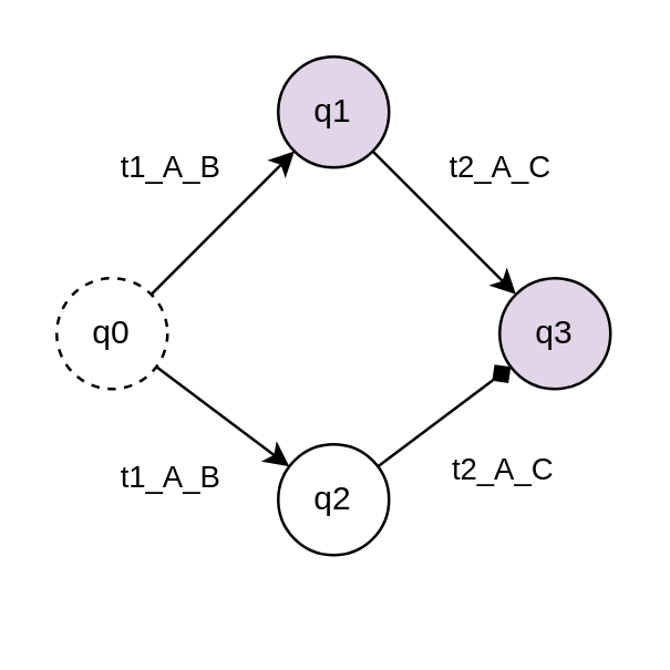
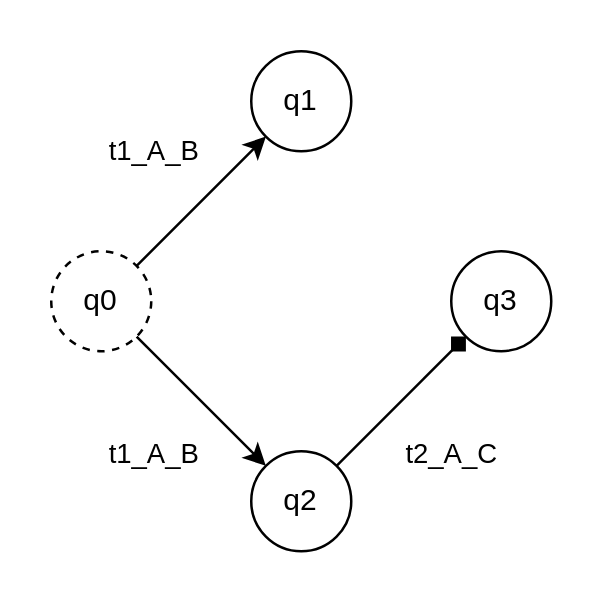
- <mxCell id="10" value="q1" style="ellipse;whiteSpace=wrap;html=1;aspect=fixed;fillColor=#e1d5e7;" vertex="1" parent="1"><mxGeometry x="100" y="20" width="40" height="40" as="geometry" /></mxCell>
+ <mxCell id="10" value="q1" style="ellipse;whiteSpace=wrap;html=1;aspect=fixed;" vertex="1" parent="1"><mxGeometry x="100" y="20" width="40" height="40" as="geometry" /></mxCell>
- <mxCell id="8" style="rounded=0;orthogonalLoop=1;jettySize=auto;html=1;" edge="1" parent="1" source="10" target="7"><mxGeometry relative="1" as="geometry" /></mxCell>
- <mxCell id="9" value="t2_A_C" style="edgeLabel;html=1;align=center;verticalAlign=middle;resizable=0;points=[];" vertex="1" connectable="0" parent="8"><mxGeometry x="-0.251" y="-2" relative="1" as="geometry"><mxPoint x="28" y="-15" as="offset" /></mxGeometry></mxCell>
- <mxCell id="7" value="q3" style="ellipse;whiteSpace=wrap;html=1;aspect=fixed;fillColor=#e1d5e7;" vertex="1" parent="1"><mxGeometry x="180" y="100" width="40" height="40" as="geometry" /></mxCell>
+ <mxCell id="7" value="q3" style="ellipse;whiteSpace=wrap;html=1;aspect=fixed;" vertex="1" parent="1"><mxGeometry x="180" y="100" width="40" height="40" as="geometry" /></mxCell>
- <mxCell id="13" value="q2" style="ellipse;whiteSpace=wrap;html=1;aspect=fixed;" vertex="1" parent="1"><mxGeometry x="100" y="160" width="40" height="40" as="geometry" /></mxCell>
+ <mxCell id="13" value="q2" style="ellipse;whiteSpace=wrap;html=1;aspect=fixed;" vertex="1" parent="1"><mxGeometry x="100" y="180" width="40" height="40" as="geometry" /></mxCell>
